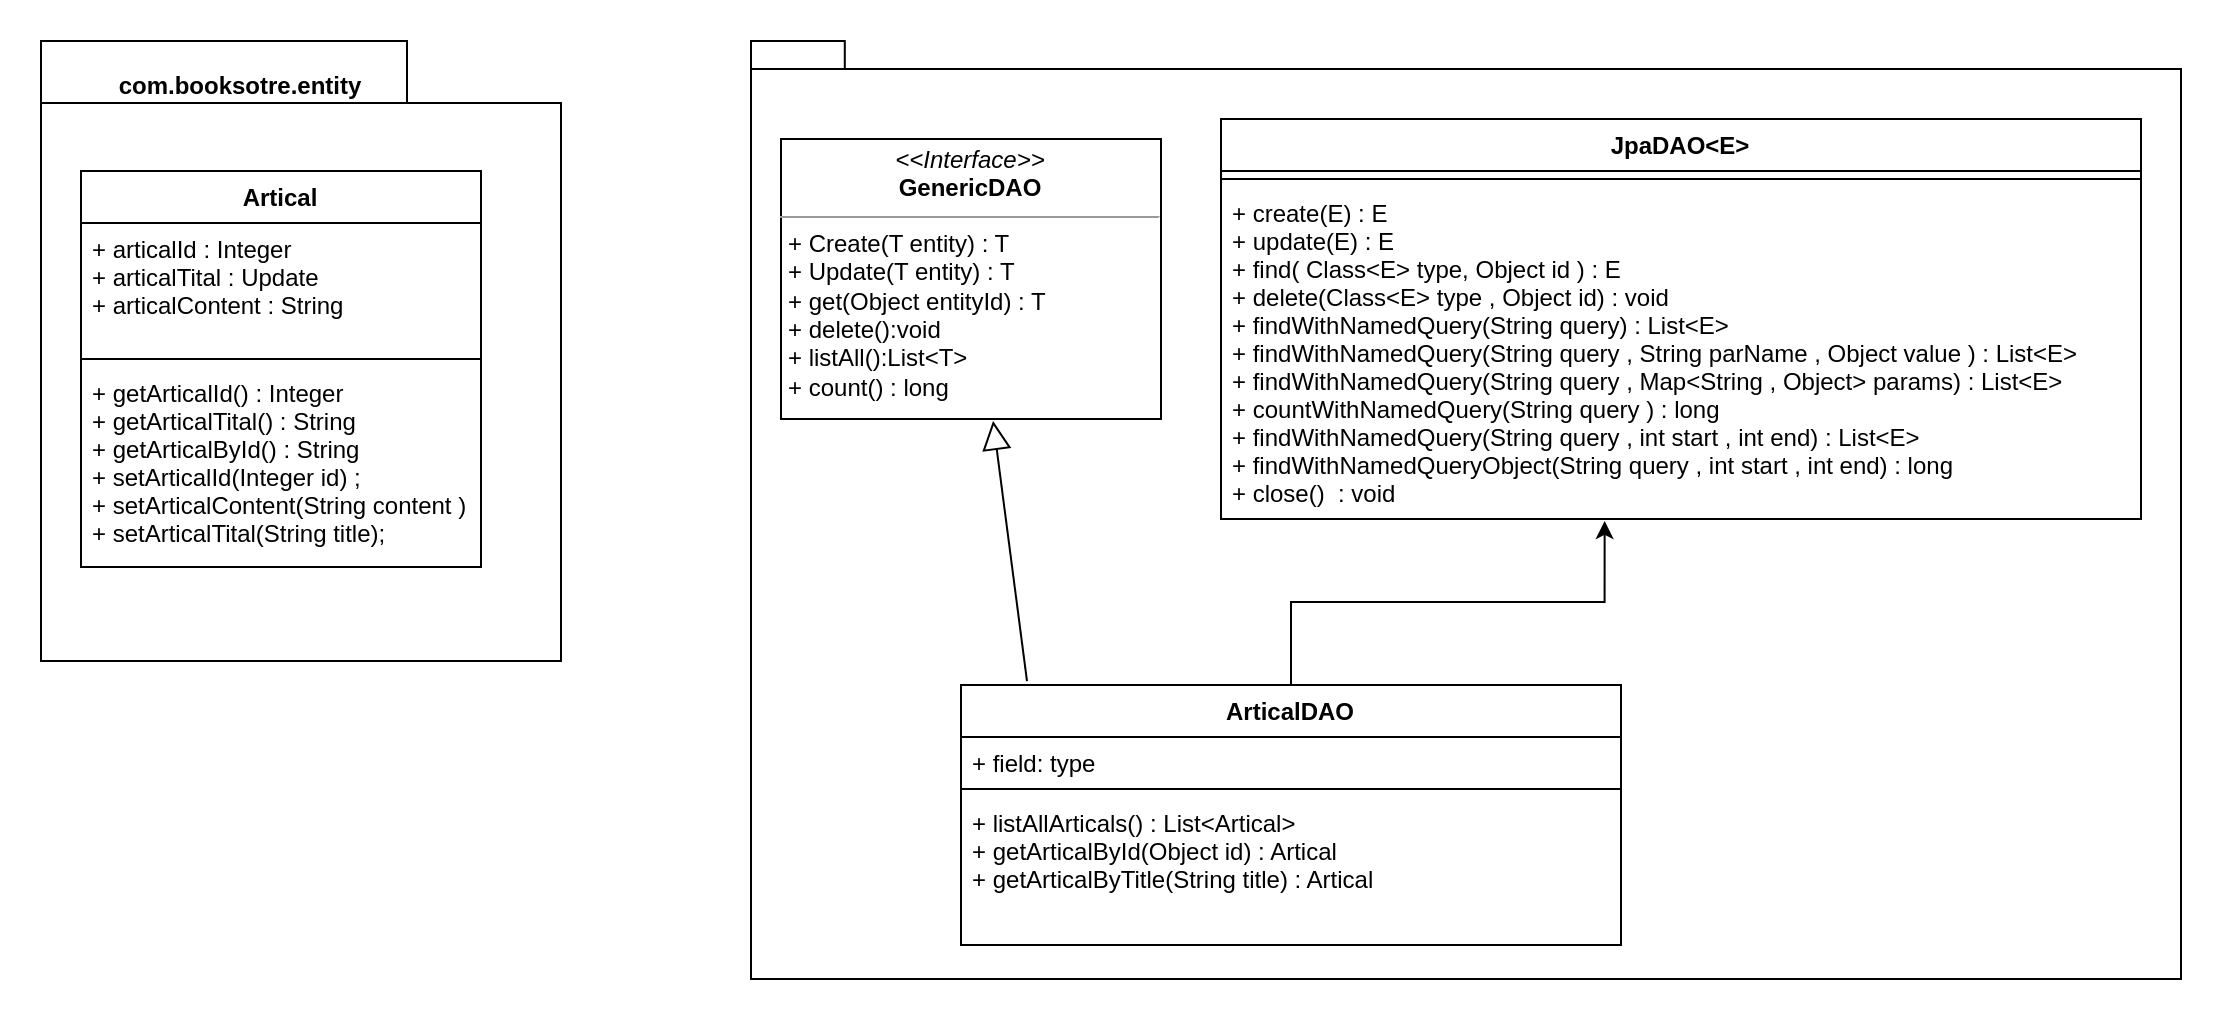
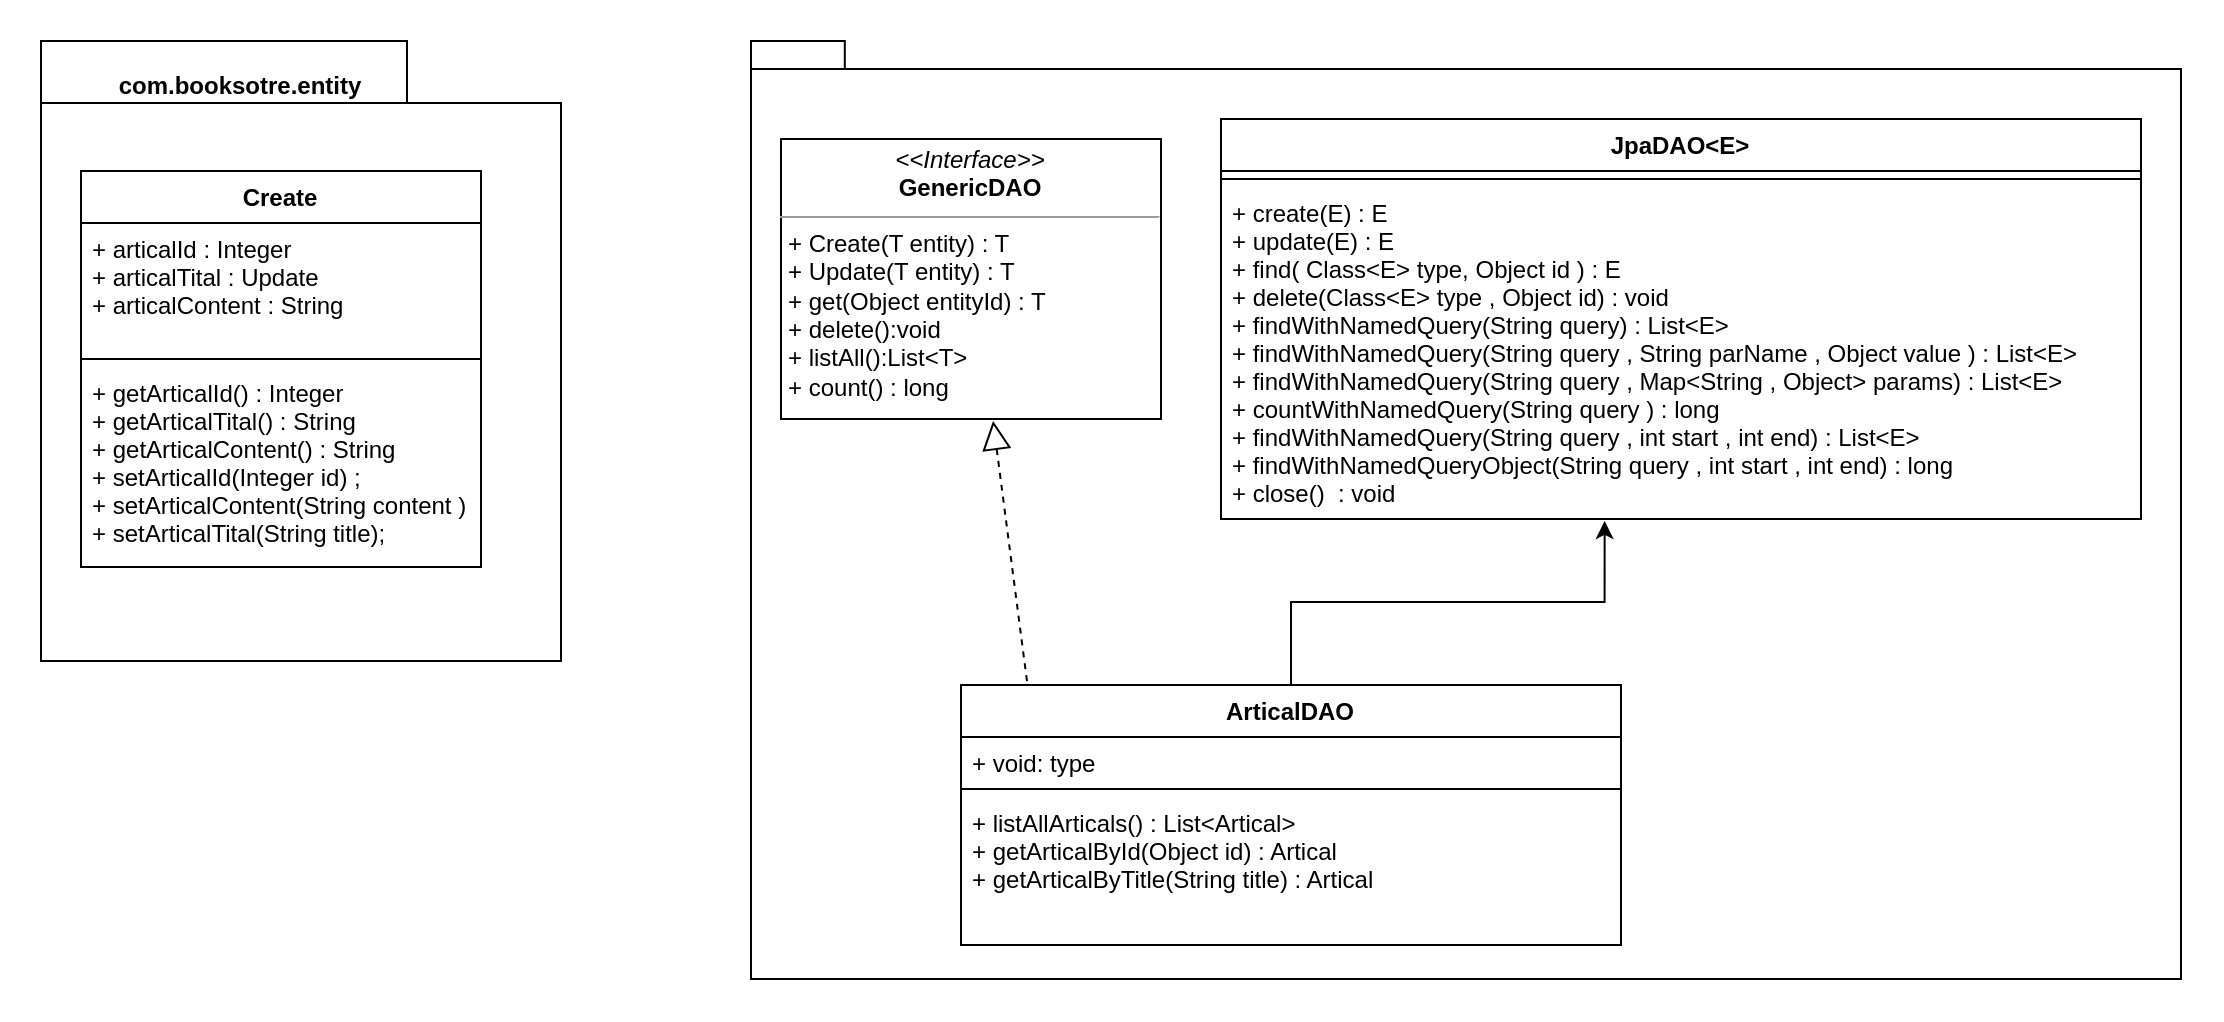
- <mxCell id="3" value="Artical" style="swimlane;fontStyle=1;align=center;verticalAlign=top;childLayout=stackLayout;horizontal=1;startSize=26;horizontalStack=0;resizeParent=1;resizeParentMax=0;resizeLast=0;collapsible=1;marginBottom=0;" vertex="1" parent="1"><mxGeometry x="40" y="85" width="200" height="198" as="geometry" /></mxCell>
+ <mxCell id="3" value="Create" style="swimlane;fontStyle=1;align=center;verticalAlign=top;childLayout=stackLayout;horizontal=1;startSize=26;horizontalStack=0;resizeParent=1;resizeParentMax=0;resizeLast=0;collapsible=1;marginBottom=0;" vertex="1" parent="1"><mxGeometry x="40" y="85" width="200" height="198" as="geometry" /></mxCell>
- <mxCell id="6" value="+ getArticalId() : Integer&#10;+ getArticalTital() : String &#10;+ getArticalById() : String&#10;+ setArticalId(Integer id) ; &#10;+ setArticalContent(String content ) ; &#10;+ setArticalTital(String title);" style="text;strokeColor=none;fillColor=none;align=left;verticalAlign=top;spacingLeft=4;spacingRight=4;overflow=hidden;rotatable=0;points=[[0,0.5],[1,0.5]];portConstraint=eastwest;" vertex="1" parent="3"><mxGeometry y="98" width="200" height="100" as="geometry" /></mxCell>
+ <mxCell id="6" value="+ getArticalId() : Integer&#10;+ getArticalTital() : String &#10;+ getArticalContent() : String&#10;+ setArticalId(Integer id) ; &#10;+ setArticalContent(String content ) ; &#10;+ setArticalTital(String title);" style="text;strokeColor=none;fillColor=none;align=left;verticalAlign=top;spacingLeft=4;spacingRight=4;overflow=hidden;rotatable=0;points=[[0,0.5],[1,0.5]];portConstraint=eastwest;" vertex="1" parent="3"><mxGeometry y="98" width="200" height="100" as="geometry" /></mxCell>
- <mxCell id="18" value="" style="endArrow=block;dashed=0;endFill=0;endSize=12;html=1;entryX=0.558;entryY=1.007;entryDx=0;entryDy=0;entryPerimeter=0;exitX=0.1;exitY=-0.015;exitDx=0;exitDy=0;exitPerimeter=0;" edge="1" parent="1" source="14" target="9"><mxGeometry width="160" relative="1" as="geometry"><mxPoint x="450" y="299" as="sourcePoint" /><mxPoint x="610" y="299" as="targetPoint" /></mxGeometry></mxCell>
+ <mxCell id="18" value="" style="endArrow=block;dashed=1;endFill=0;endSize=12;html=1;entryX=0.558;entryY=1.007;entryDx=0;entryDy=0;entryPerimeter=0;exitX=0.1;exitY=-0.015;exitDx=0;exitDy=0;exitPerimeter=0;" edge="1" parent="1" source="14" target="9"><mxGeometry width="160" relative="1" as="geometry"><mxPoint x="450" y="299" as="sourcePoint" /><mxPoint x="610" y="299" as="targetPoint" /></mxGeometry></mxCell>
- <mxCell id="15" value="+ field: type" style="text;strokeColor=none;fillColor=none;align=left;verticalAlign=top;spacingLeft=4;spacingRight=4;overflow=hidden;rotatable=0;points=[[0,0.5],[1,0.5]];portConstraint=eastwest;" vertex="1" parent="14"><mxGeometry y="26" width="330" height="22" as="geometry" /></mxCell>
+ <mxCell id="15" value="+ void: type" style="text;strokeColor=none;fillColor=none;align=left;verticalAlign=top;spacingLeft=4;spacingRight=4;overflow=hidden;rotatable=0;points=[[0,0.5],[1,0.5]];portConstraint=eastwest;" vertex="1" parent="14"><mxGeometry y="26" width="330" height="22" as="geometry" /></mxCell>
